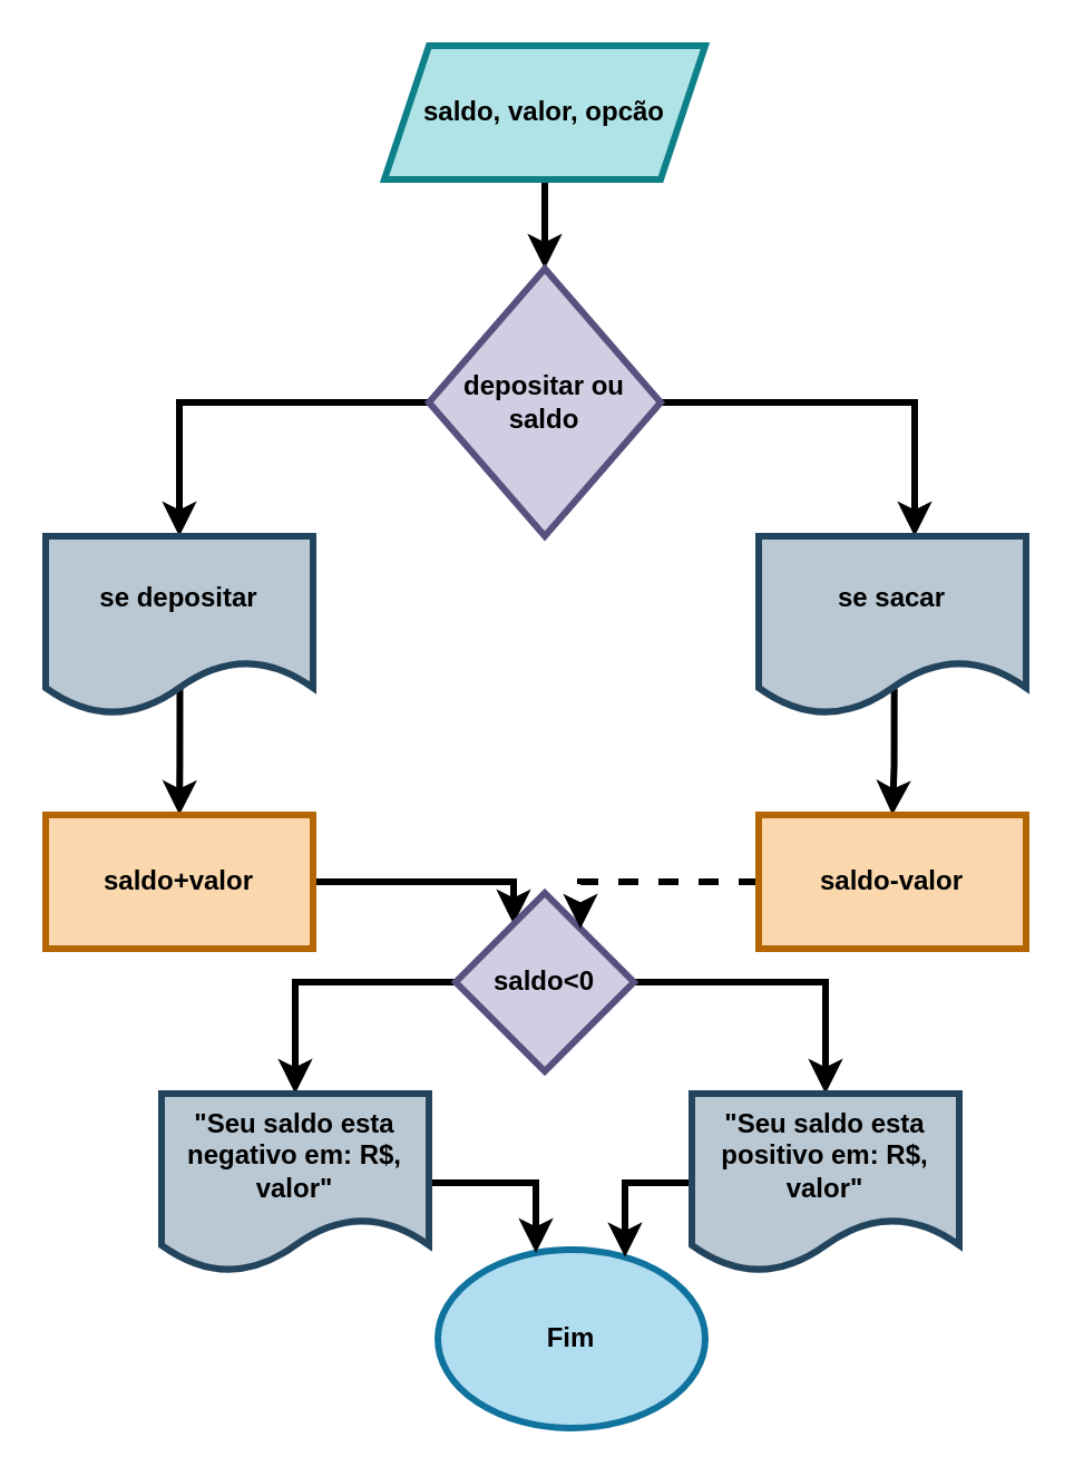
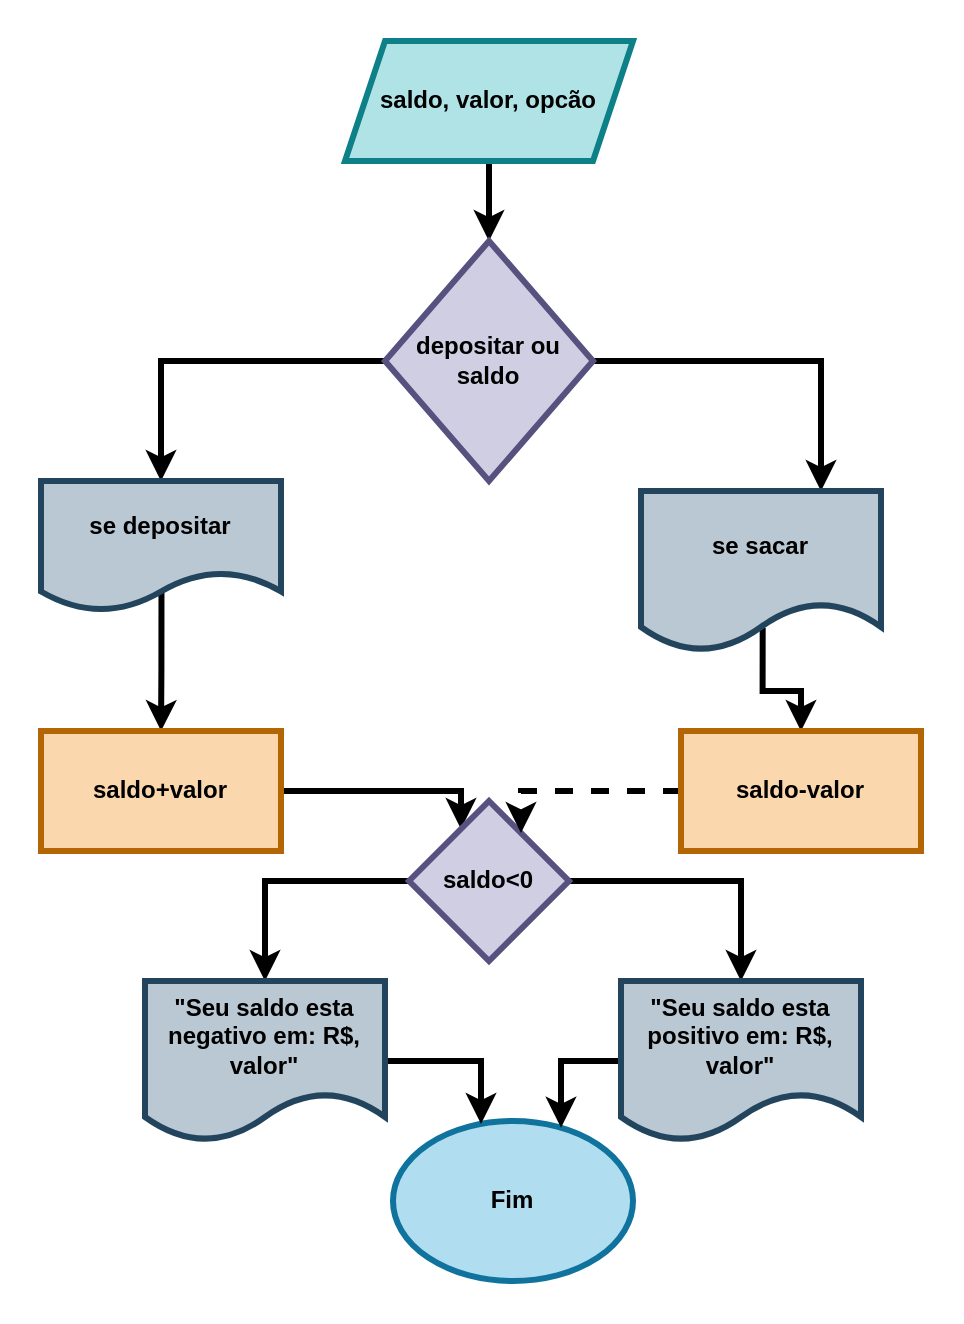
- <mxCell id="8" value="se depositar" style="shape=document;whiteSpace=wrap;html=1;boundedLbl=1;strokeWidth=3;fontStyle=1;fillColor=#bac8d3;strokeColor=#23445d;" vertex="1" parent="1"><mxGeometry x="20" y="240" width="120" height="80" as="geometry" /></mxCell>
+ <mxCell id="8" value="se depositar" style="shape=document;whiteSpace=wrap;html=1;boundedLbl=1;strokeWidth=3;fontStyle=1;fillColor=#bac8d3;strokeColor=#23445d;" vertex="1" parent="1"><mxGeometry x="20" y="240" width="120" height="65" as="geometry" /></mxCell>
- <mxCell id="11" value="se sacar" style="shape=document;whiteSpace=wrap;html=1;boundedLbl=1;fillColor=#bac8d3;strokeColor=#23445d;strokeWidth=3;fontStyle=1;" vertex="1" parent="1"><mxGeometry x="340" y="240" width="120" height="80" as="geometry" /></mxCell>
+ <mxCell id="11" value="se sacar" style="shape=document;whiteSpace=wrap;html=1;boundedLbl=1;fillColor=#bac8d3;strokeColor=#23445d;strokeWidth=3;fontStyle=1;" vertex="1" parent="1"><mxGeometry x="320" y="245" width="120" height="80" as="geometry" /></mxCell>
